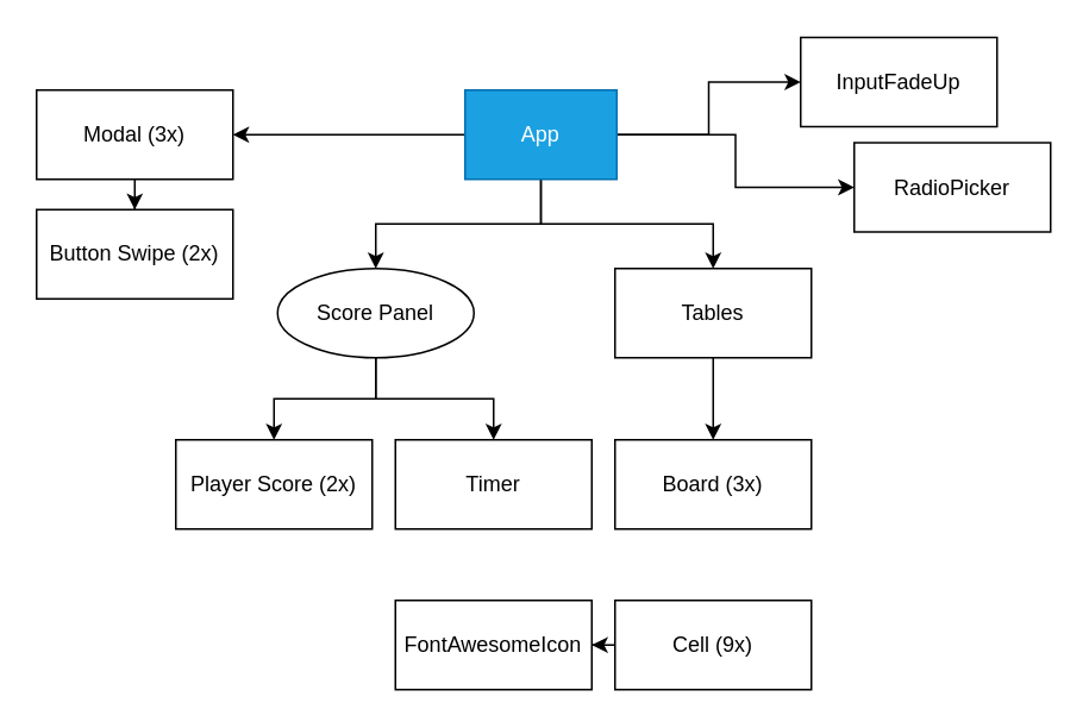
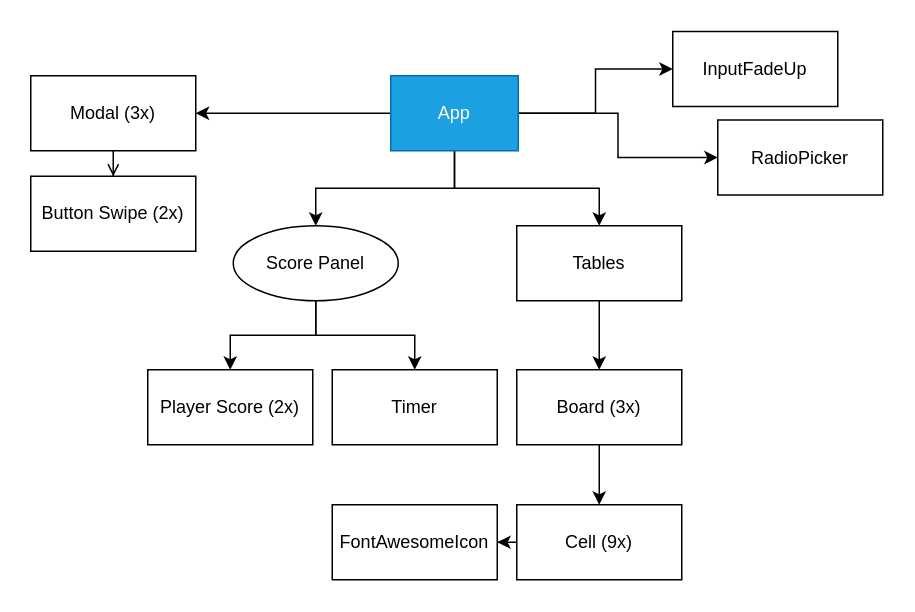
- <mxCell id="11" style="edgeStyle=orthogonalEdgeStyle;rounded=0;orthogonalLoop=1;jettySize=auto;html=1;entryX=0.5;entryY=0;entryDx=0;entryDy=0;" edge="1" parent="1" source="12" target="21"><mxGeometry relative="1" as="geometry" /></mxCell>
+ <mxCell id="11" style="edgeStyle=orthogonalEdgeStyle;rounded=0;orthogonalLoop=1;jettySize=auto;html=1;entryX=0.5;entryY=0;entryDx=0;entryDy=0;endArrow=open;" edge="1" parent="1" source="12" target="21"><mxGeometry relative="1" as="geometry" /></mxCell>
+ <mxCell id="7" style="edgeStyle=orthogonalEdgeStyle;rounded=0;orthogonalLoop=1;jettySize=auto;html=1;entryX=0.5;entryY=0;entryDx=0;entryDy=0;" edge="1" parent="1" source="8" target="10"><mxGeometry relative="1" as="geometry" /></mxCell>
